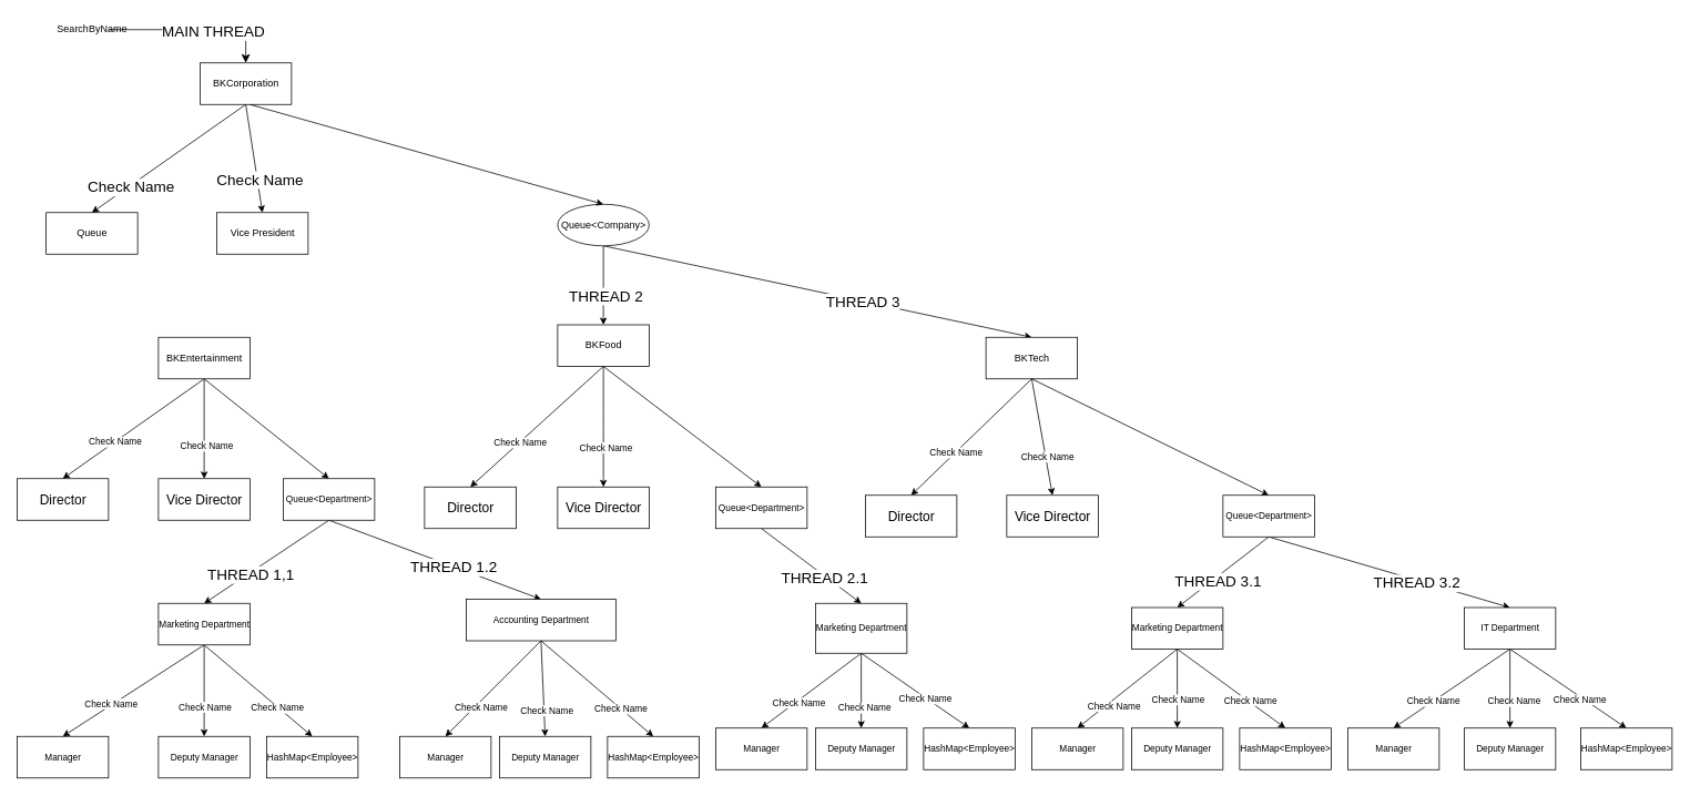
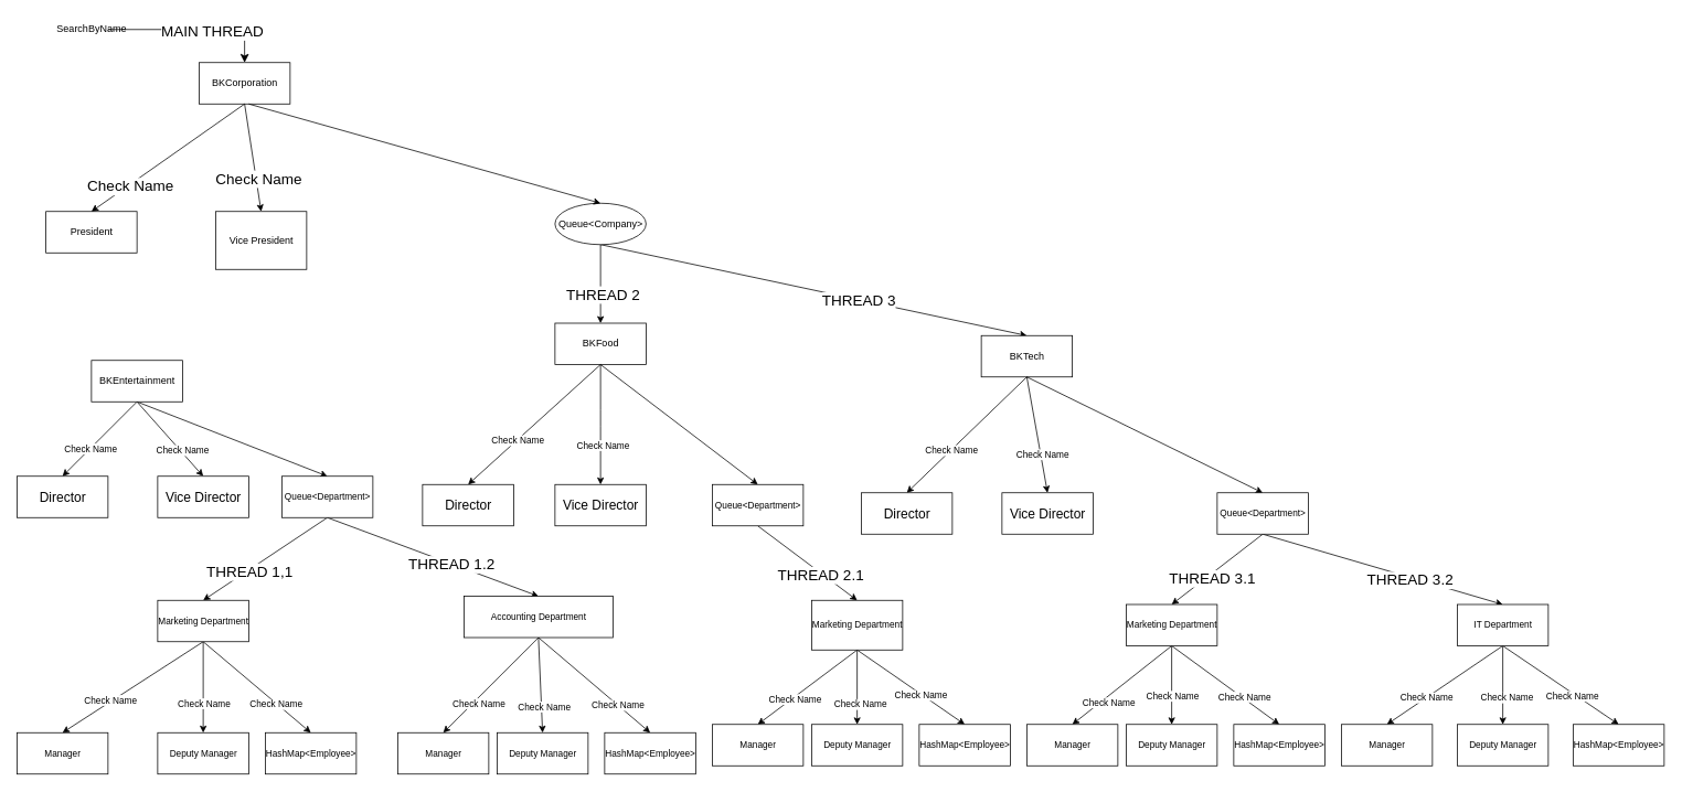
- <mxCell id="6" value="Queue" style="html=1;" vertex="1" parent="1"><mxGeometry x="55" y="255" width="110" height="50" as="geometry" /></mxCell>
+ <mxCell id="6" value="President" style="html=1;" vertex="1" parent="1"><mxGeometry x="55" y="255" width="110" height="50" as="geometry" /></mxCell>
- <mxCell id="7" value="Vice President" style="html=1;" vertex="1" parent="1"><mxGeometry x="260" y="255" width="110" height="50" as="geometry" /></mxCell>
+ <mxCell id="7" value="Vice President" style="html=1;" vertex="1" parent="1"><mxGeometry x="260" y="255" width="110" height="70" as="geometry" /></mxCell>
- <mxCell id="23" value="BKEntertainment" style="html=1;" vertex="1" parent="1"><mxGeometry x="190" y="405" width="110" height="50" as="geometry" /></mxCell>
+ <mxCell id="23" value="BKEntertainment" style="html=1;" vertex="1" parent="1"><mxGeometry x="110" y="435" width="110" height="50" as="geometry" /></mxCell>
